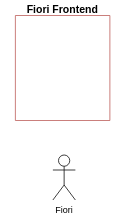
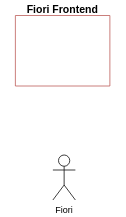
- <mxCell id="3" value="Fiori Frontend&#10;" style="swimlane;startSize=0;fontSize=14;fillColor=#f8cecc;strokeColor=#b85450;" vertex="1" parent="1"><mxGeometry x="20" y="20" width="126" height="140" as="geometry"><mxRectangle x="487" y="165" width="127" height="23" as="alternateBounds" /></mxGeometry></mxCell>
+ <mxCell id="3" value="Fiori Frontend&#10;" style="swimlane;startSize=0;fontSize=14;fillColor=#f8cecc;strokeColor=#b85450;" vertex="1" parent="1"><mxGeometry x="20" y="20" width="126" height="94" as="geometry"><mxRectangle x="487" y="165" width="127" height="23" as="alternateBounds" /></mxGeometry></mxCell>
